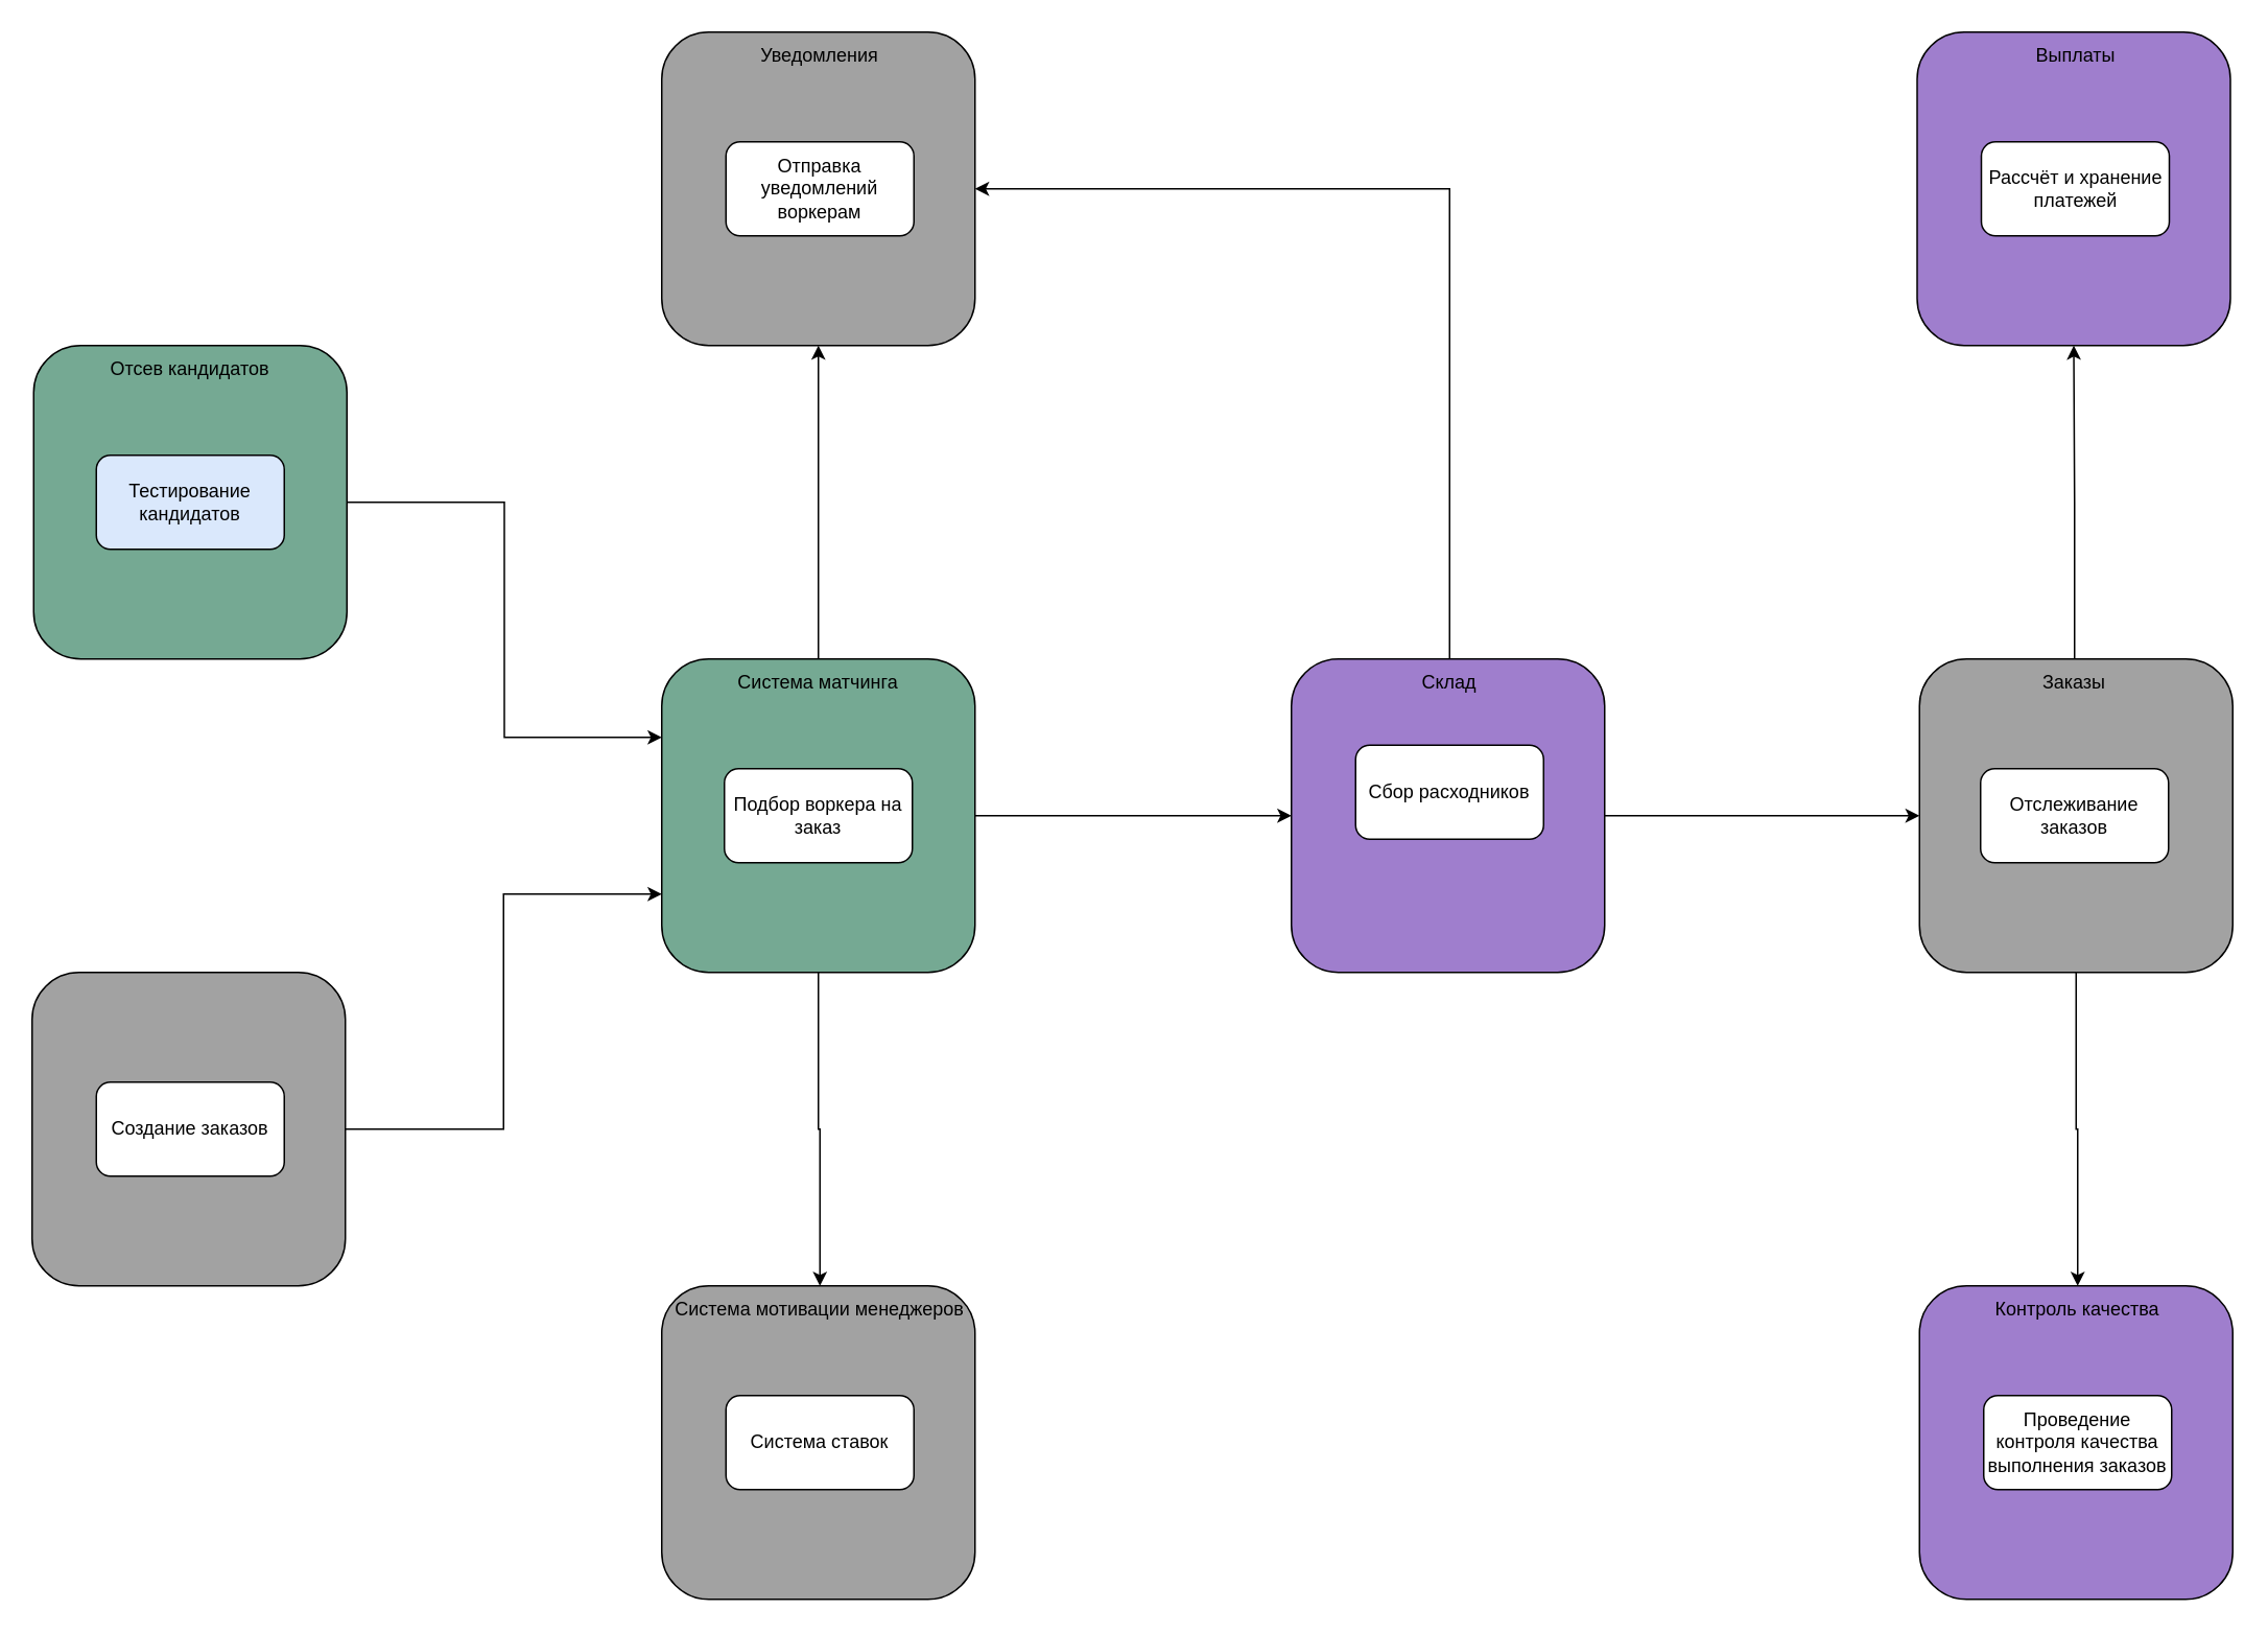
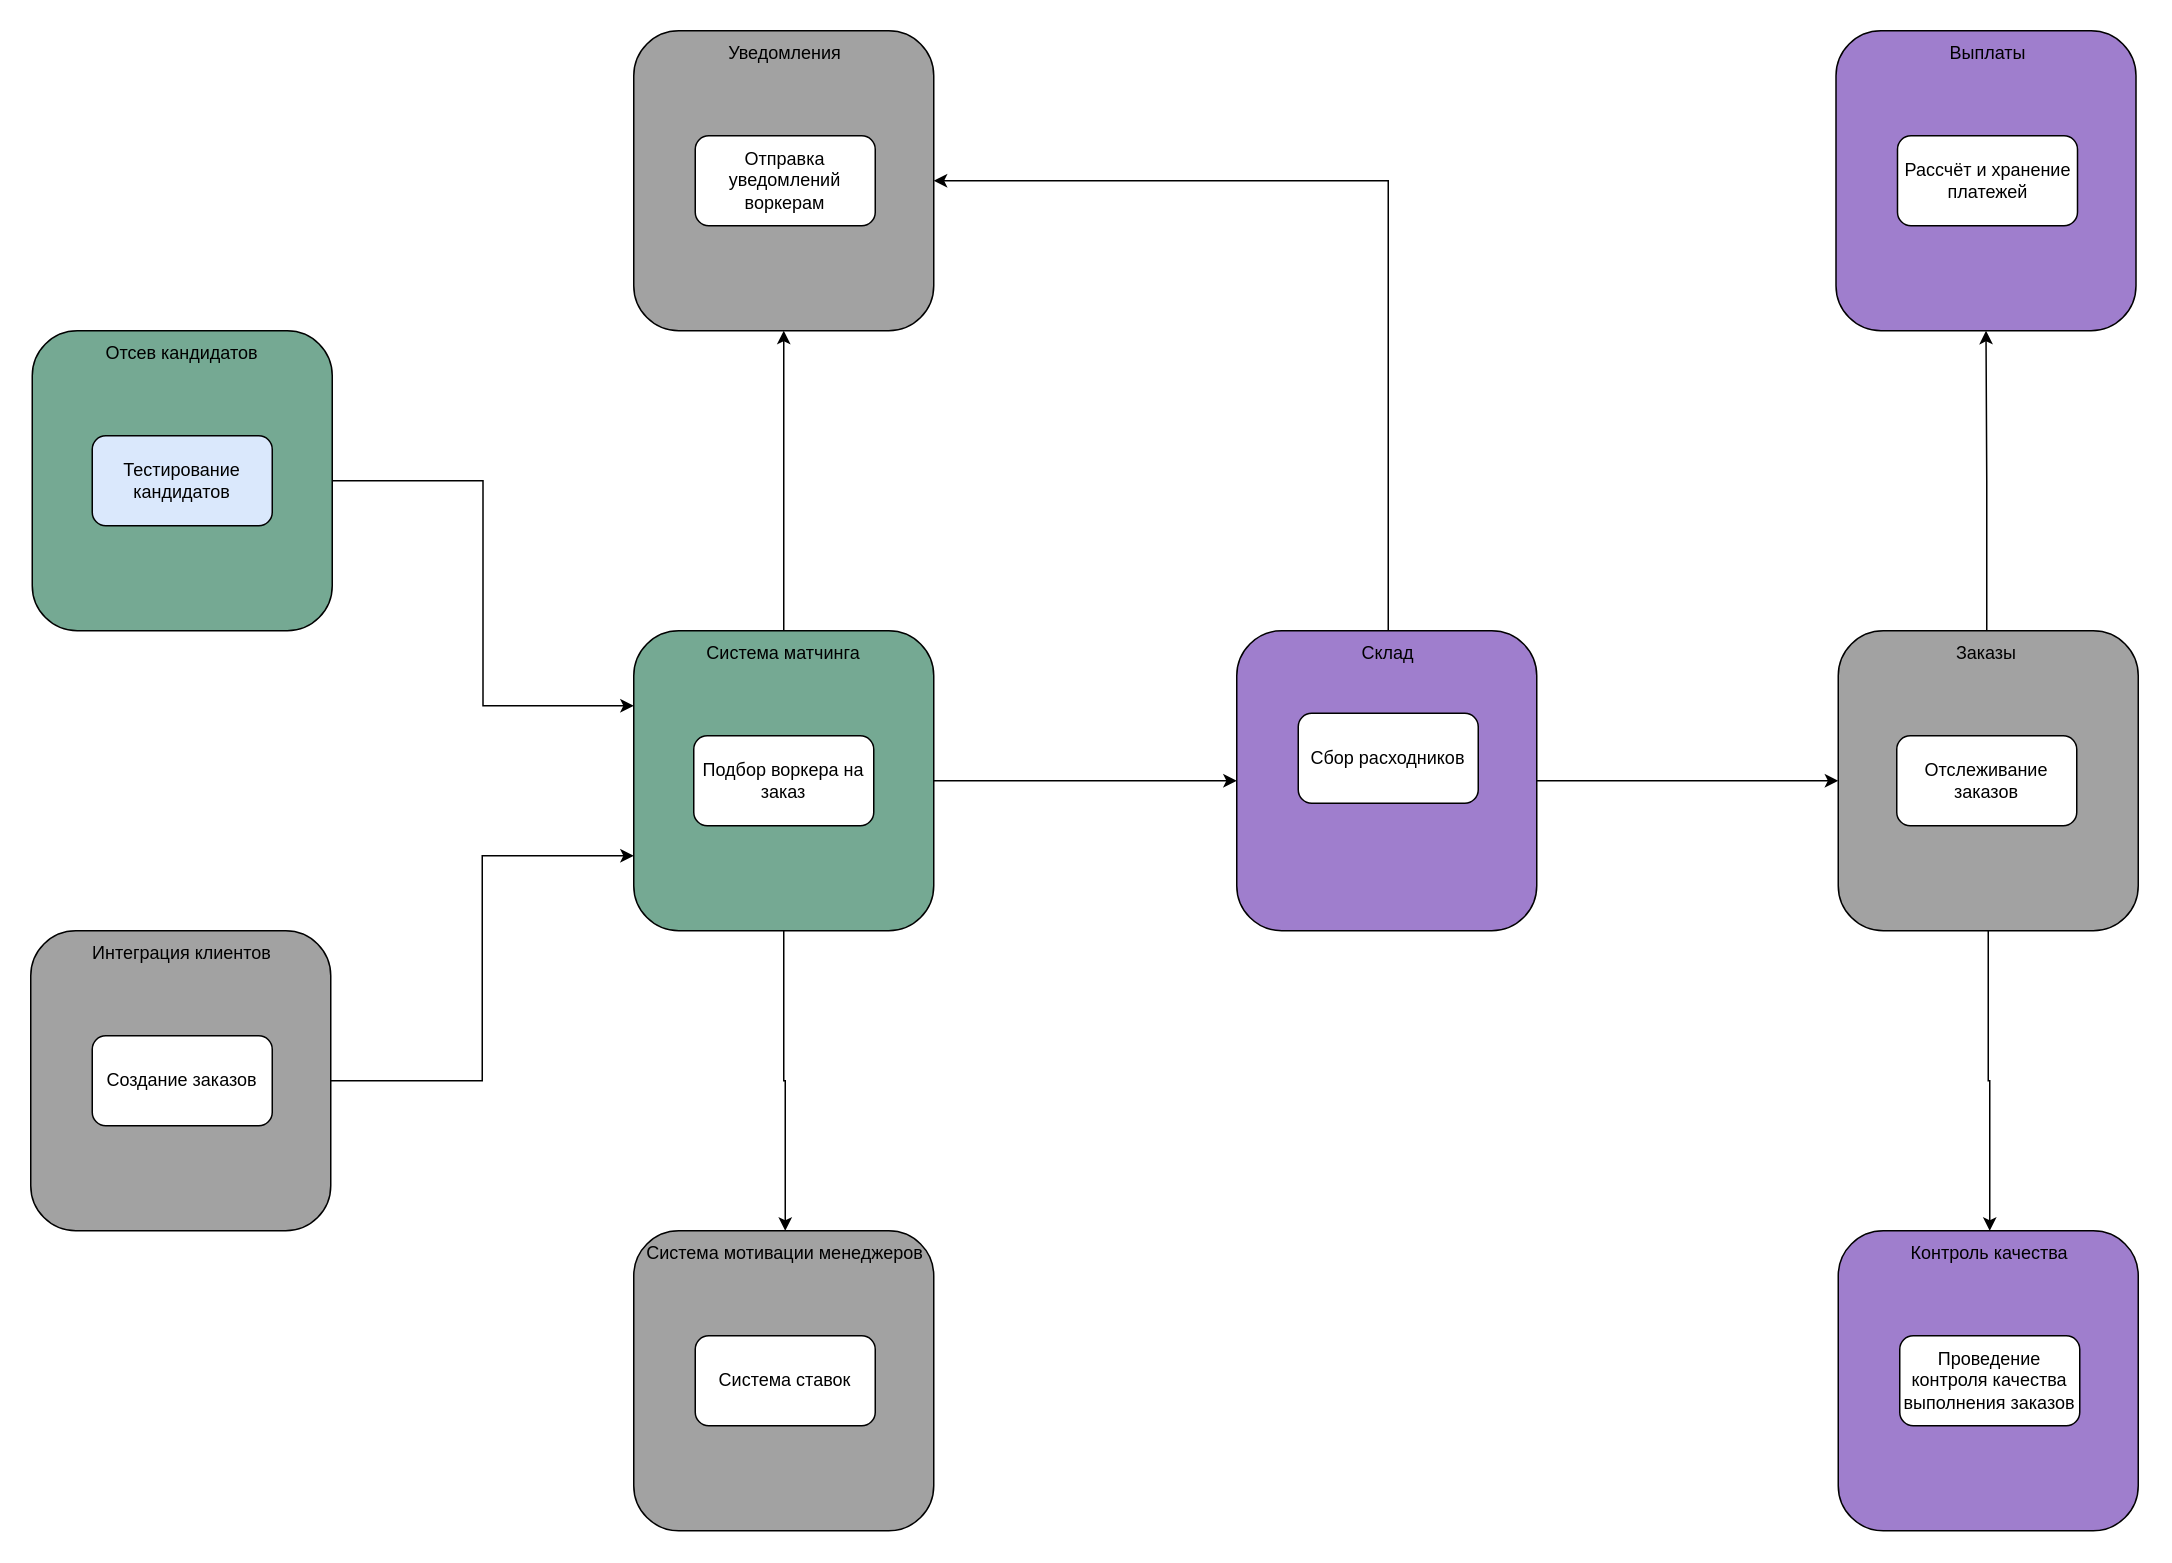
+ <mxCell id="5" value="Интеграция клиентов" style="text;html=1;strokeColor=none;fillColor=none;align=center;verticalAlign=middle;whiteSpace=wrap;rounded=0;" vertex="1" parent="1"><mxGeometry x="21" y="620" width="200" height="30" as="geometry" /></mxCell>
